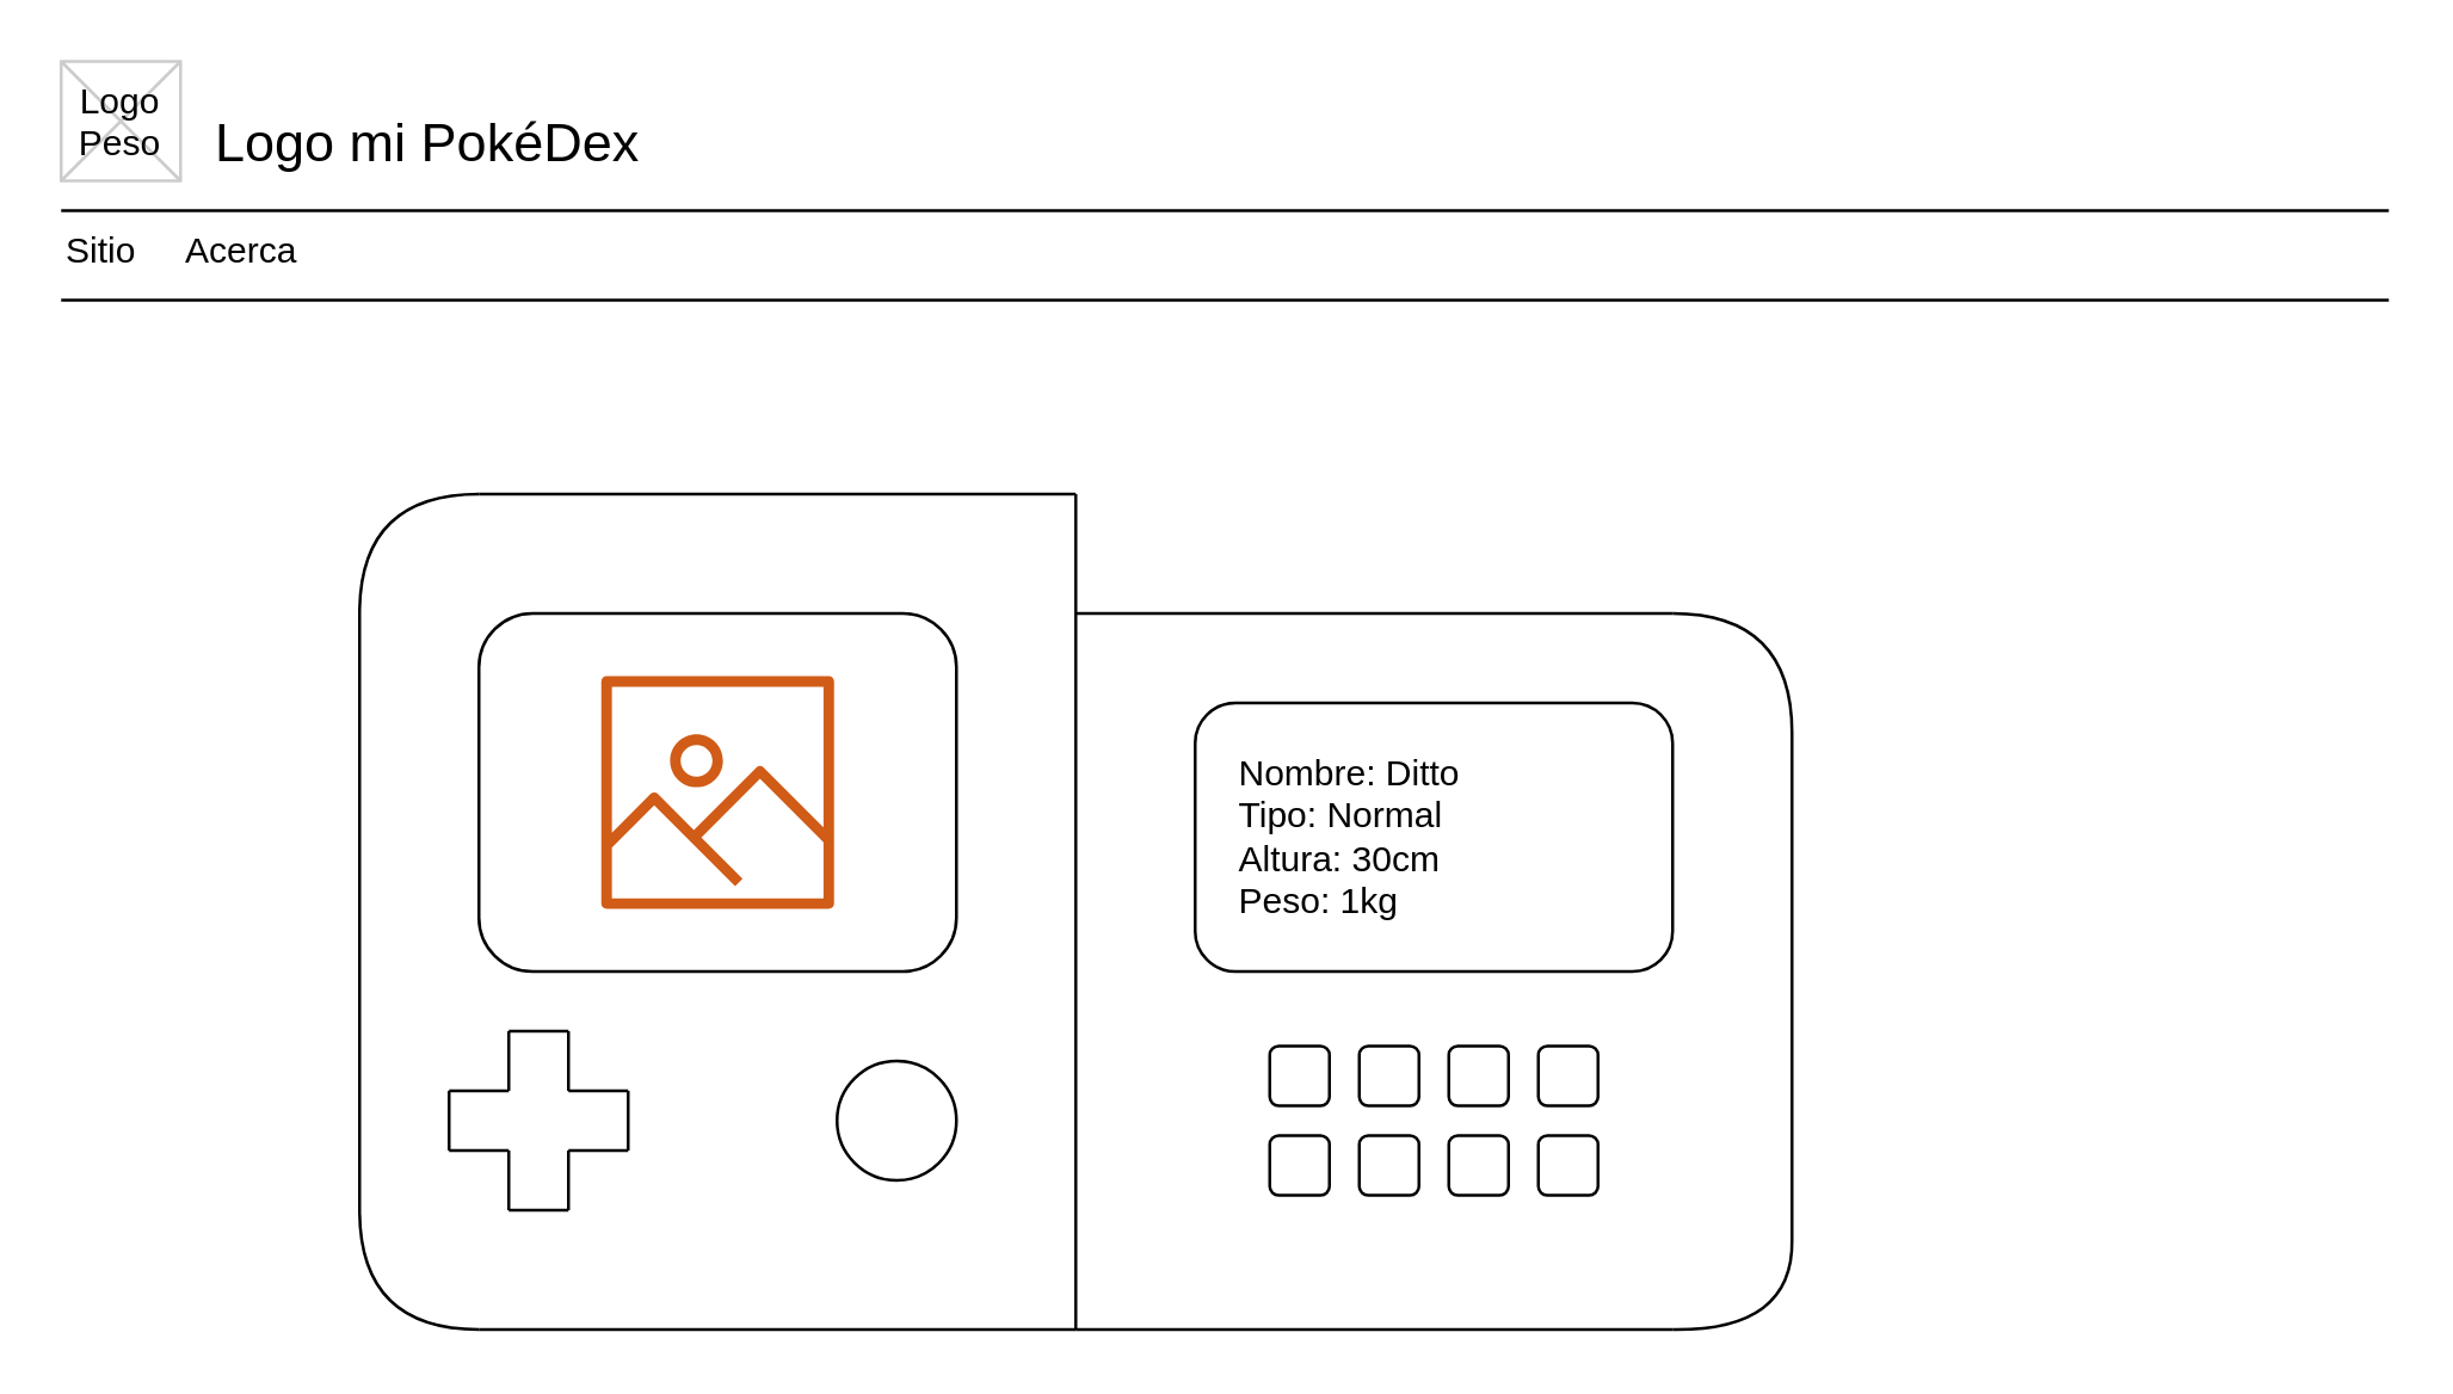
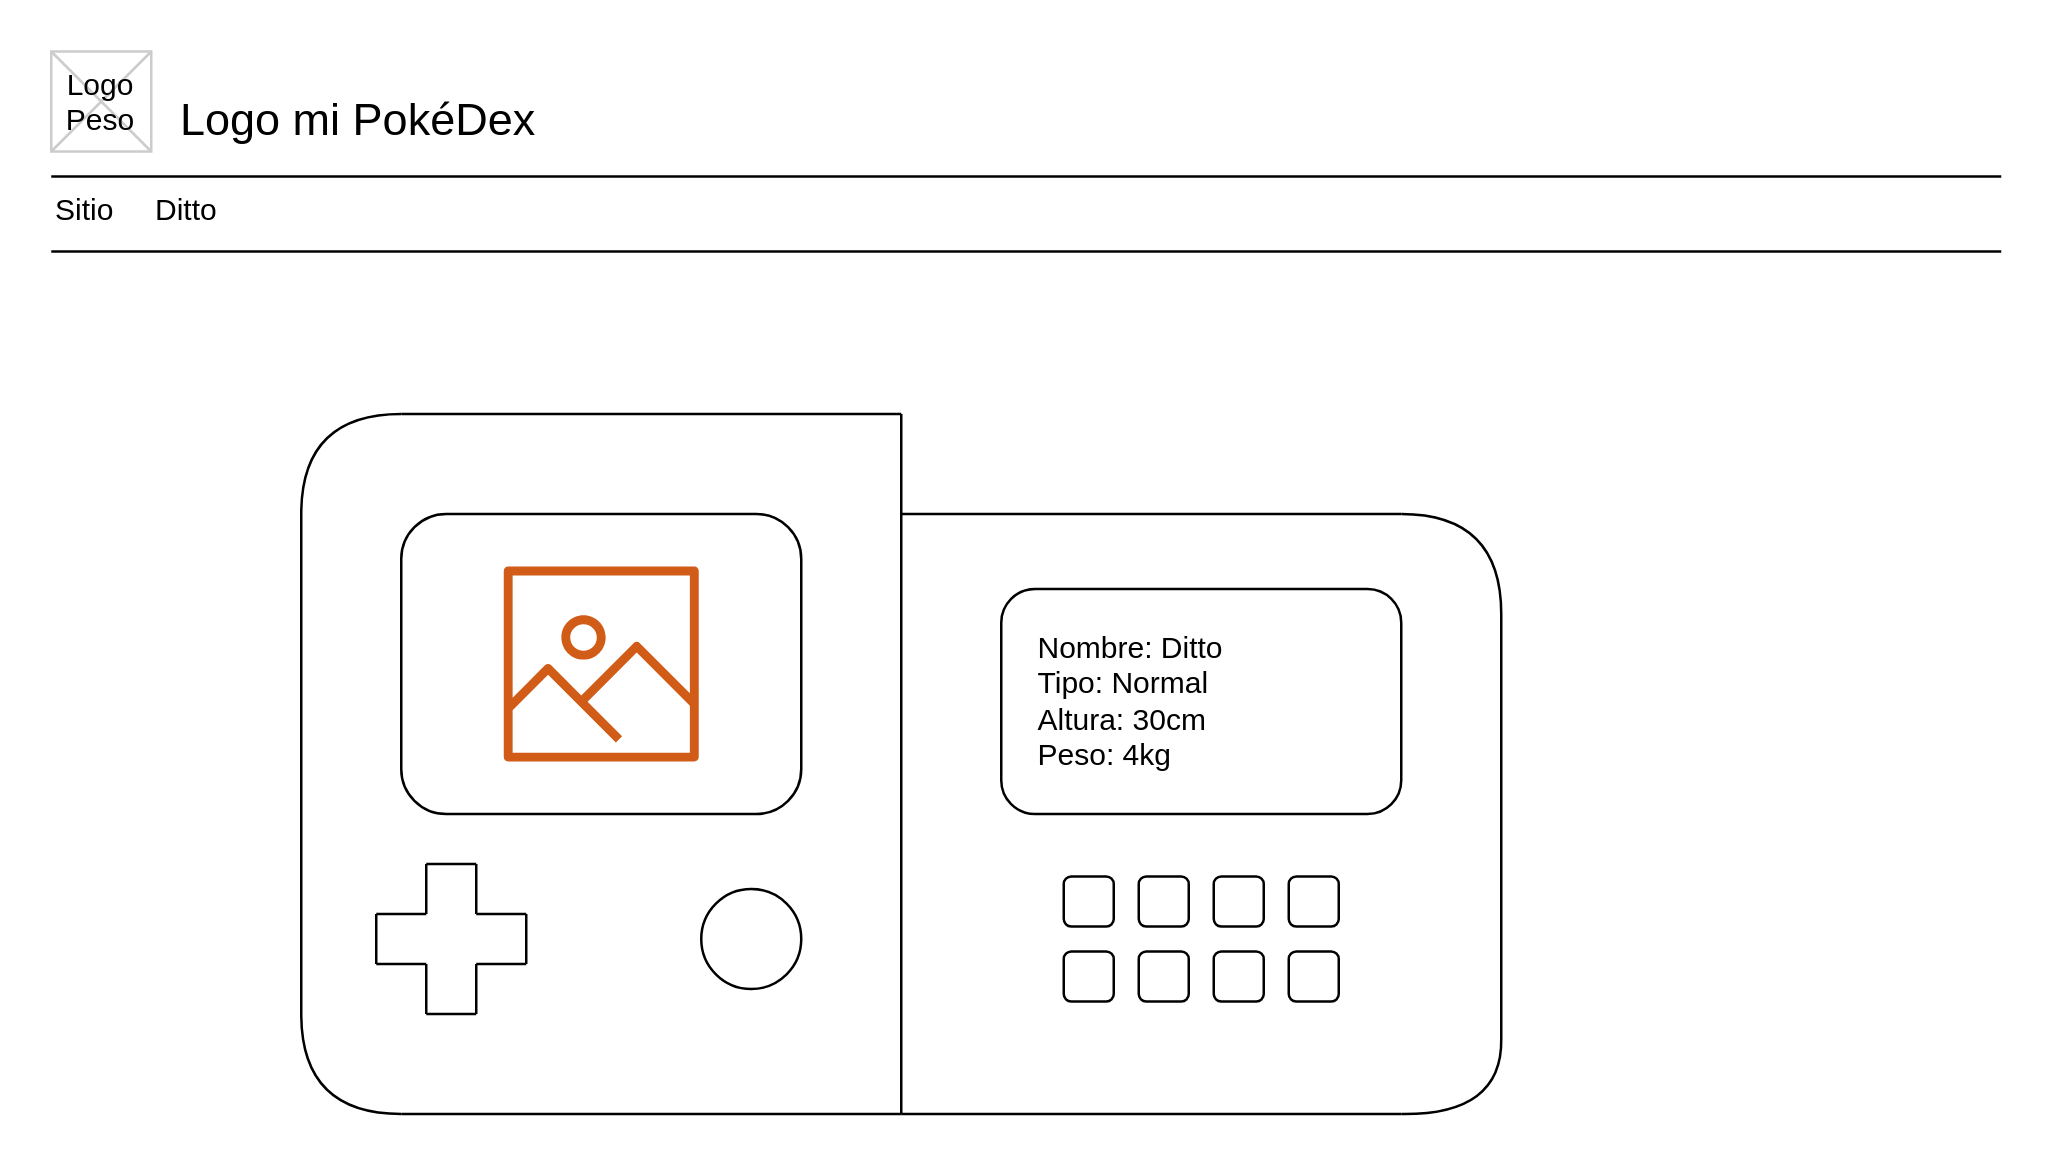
- <mxCell id="6" value="Acerca" style="text;spacingTop=-5;" parent="1" vertex="1"><mxGeometry x="60" y="75" width="30" height="20" as="geometry" /></mxCell>
+ <mxCell id="6" value="Ditto" style="text;spacingTop=-5;" parent="1" vertex="1"><mxGeometry x="60" y="75" width="30" height="20" as="geometry" /></mxCell>
- <mxCell id="47" value="Nombre: Ditto&lt;br&gt;Tipo: Normal&lt;br&gt;Altura: 30cm&lt;br&gt;Peso: 1kg" style="text;html=1;strokeColor=none;fillColor=none;align=left;verticalAlign=middle;whiteSpace=wrap;rounded=0;fontStyle=0" vertex="1" parent="1"><mxGeometry x="413" y="260" width="180" height="40" as="geometry" /></mxCell>
+ <mxCell id="47" value="Nombre: Ditto&lt;br&gt;Tipo: Normal&lt;br&gt;Altura: 30cm&lt;br&gt;Peso: 4kg" style="text;html=1;strokeColor=none;fillColor=none;align=left;verticalAlign=middle;whiteSpace=wrap;rounded=0;fontStyle=0" vertex="1" parent="1"><mxGeometry x="413" y="260" width="180" height="40" as="geometry" /></mxCell>
